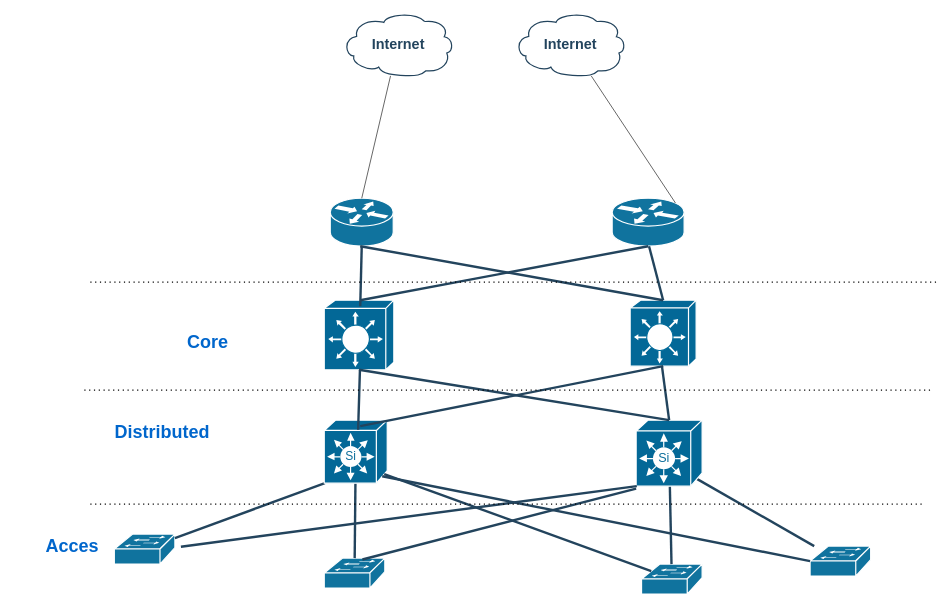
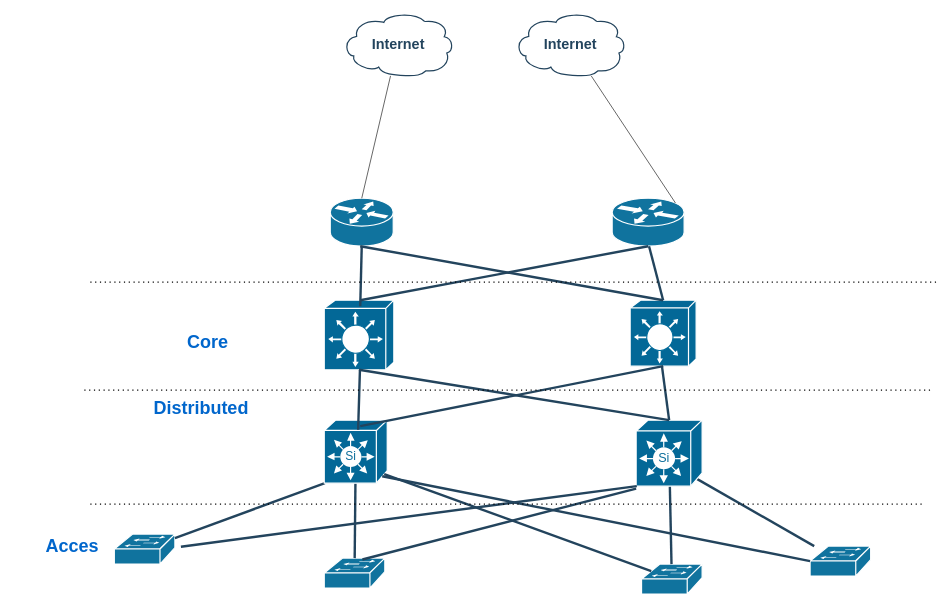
- <mxCell id="36" value="Distributed&amp;nbsp;" style="text;html=1;strokeColor=none;fillColor=none;align=center;verticalAlign=middle;whiteSpace=wrap;rounded=0;fontSize=30;fontStyle=1;fontColor=#0066CC;" vertex="1" parent="1"><mxGeometry x="174" y="690" width="200" height="60" as="geometry" /></mxCell>
+ <mxCell id="36" value="Distributed&amp;nbsp;" style="text;html=1;strokeColor=none;fillColor=none;align=center;verticalAlign=middle;whiteSpace=wrap;rounded=0;fontSize=30;fontStyle=1;fontColor=#0066CC;" vertex="1" parent="1"><mxGeometry x="239" y="650" width="200" height="60" as="geometry" /></mxCell>
